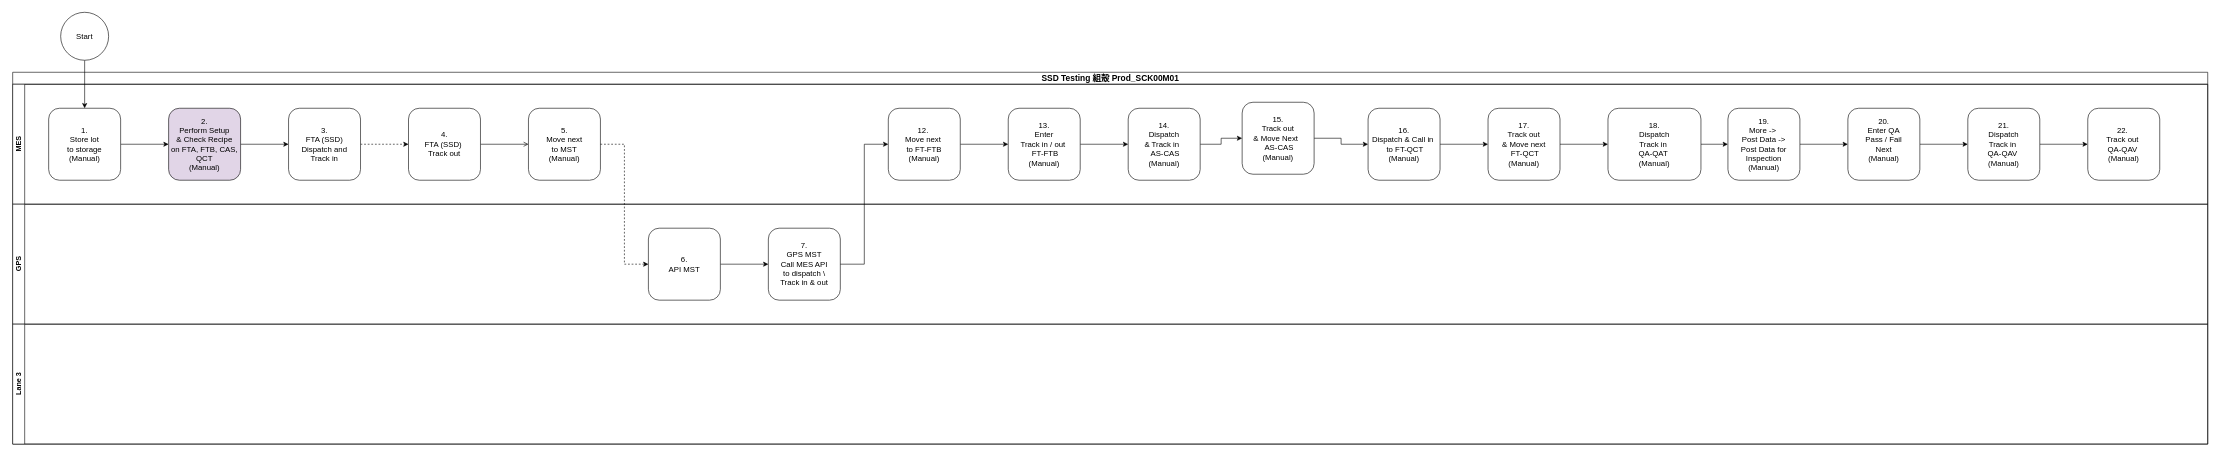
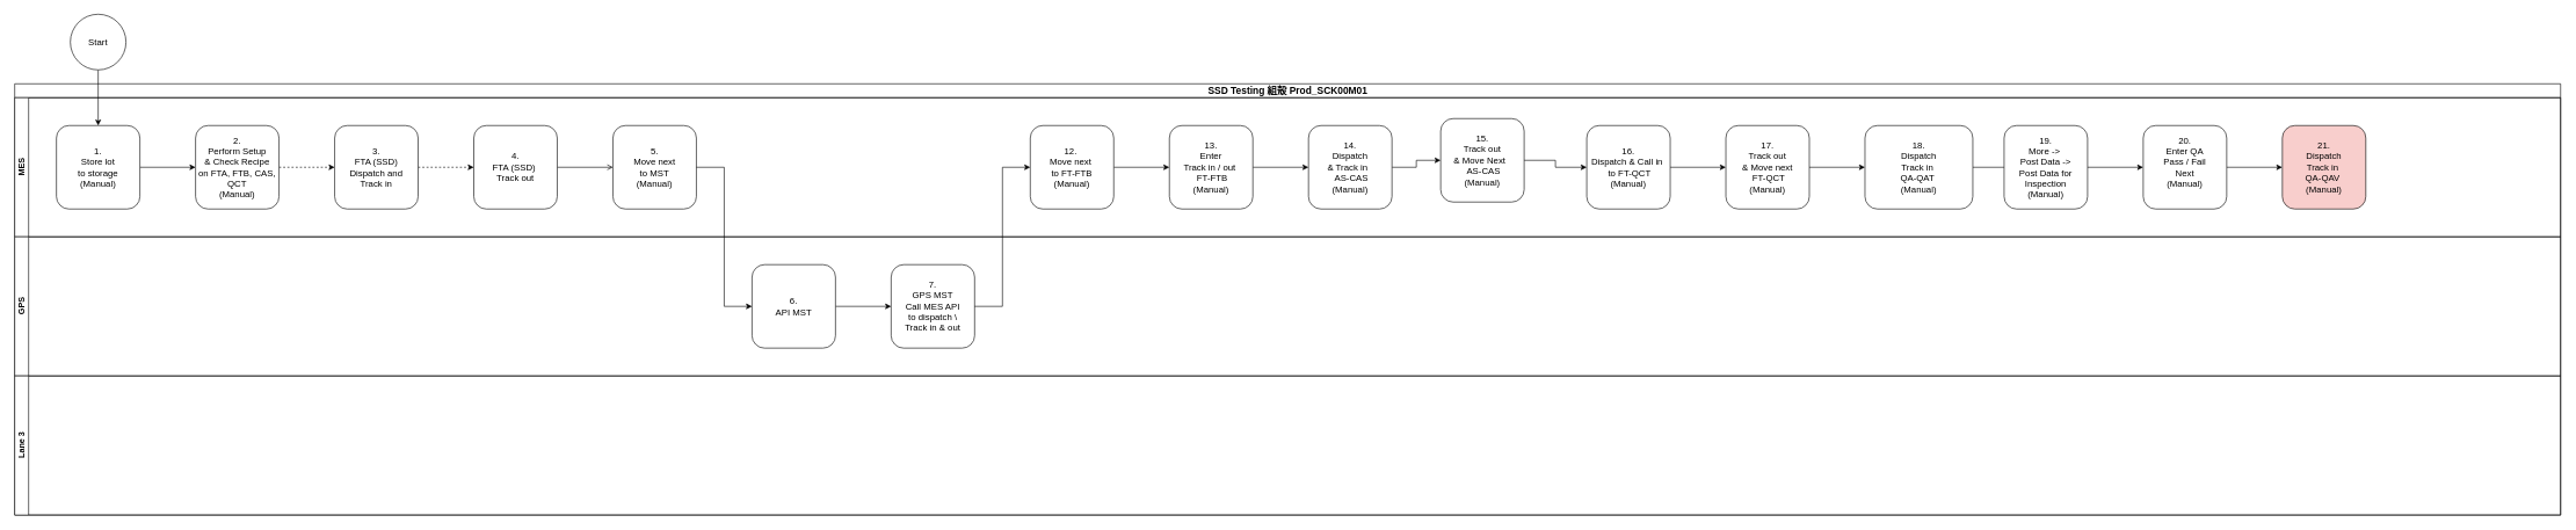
- <mxCell id="7" value="&lt;font style=&quot;font-size: 13px;&quot;&gt;2. &lt;br&gt;Perform Setup&lt;br&gt;&amp;amp; Check Recipe&lt;br&gt;on FTA, FTB, CAS, QCT&lt;br&gt;(Manual)&lt;br&gt;&lt;/font&gt;" style="rounded=1;whiteSpace=wrap;html=1;fillColor=#e1d5e7;" vertex="1" parent="3"><mxGeometry x="260" y="40" width="120" height="120" as="geometry" /></mxCell>
+ <mxCell id="7" value="&lt;font style=&quot;font-size: 13px;&quot;&gt;2. &lt;br&gt;Perform Setup&lt;br&gt;&amp;amp; Check Recipe&lt;br&gt;on FTA, FTB, CAS, QCT&lt;br&gt;(Manual)&lt;br&gt;&lt;/font&gt;" style="rounded=1;whiteSpace=wrap;html=1;" vertex="1" parent="3"><mxGeometry x="260" y="40" width="120" height="120" as="geometry" /></mxCell>
- <mxCell id="6" style="edgeStyle=orthogonalEdgeStyle;rounded=0;orthogonalLoop=1;jettySize=auto;html=1;exitX=1;exitY=0.5;exitDx=0;exitDy=0;entryX=0;entryY=0.5;entryDx=0;entryDy=0;" edge="1" parent="3" source="7" target="9"><mxGeometry relative="1" as="geometry" /></mxCell>
+ <mxCell id="6" style="edgeStyle=orthogonalEdgeStyle;rounded=0;orthogonalLoop=1;jettySize=auto;html=1;exitX=1;exitY=0.5;exitDx=0;exitDy=0;entryX=0;entryY=0.5;entryDx=0;entryDy=0;dashed=1;" edge="1" parent="3" source="7" target="9"><mxGeometry relative="1" as="geometry" /></mxCell>
- <mxCell id="17" style="edgeStyle=orthogonalEdgeStyle;rounded=0;orthogonalLoop=1;jettySize=auto;html=1;exitX=1;exitY=0.5;exitDx=0;exitDy=0;entryX=0;entryY=0.5;entryDx=0;entryDy=0;" edge="1" parent="3" source="18" target="20"><mxGeometry relative="1" as="geometry" /></mxCell>
+ <mxCell id="17" style="edgeStyle=orthogonalEdgeStyle;rounded=0;orthogonalLoop=1;jettySize=auto;html=1;exitX=1;exitY=0.5;exitDx=0;exitDy=0;entryX=0;entryY=0.5;entryDx=0;entryDy=0;endArrow=none;" edge="1" parent="3" source="18" target="20"><mxGeometry relative="1" as="geometry" /></mxCell>
- <mxCell id="24" value="&lt;font style=&quot;font-size: 13px;&quot;&gt;21. &lt;br&gt;Dispatch&lt;br&gt;Track in&amp;nbsp;&lt;br&gt;QA-QAV&amp;nbsp;&lt;br&gt;(Manual)&lt;br&gt;&lt;/font&gt;" style="rounded=1;whiteSpace=wrap;html=1;" vertex="1" parent="3"><mxGeometry x="3260" y="40" width="120" height="120" as="geometry" /></mxCell>
+ <mxCell id="24" value="&lt;font style=&quot;font-size: 13px;&quot;&gt;21. &lt;br&gt;Dispatch&lt;br&gt;Track in&amp;nbsp;&lt;br&gt;QA-QAV&amp;nbsp;&lt;br&gt;(Manual)&lt;br&gt;&lt;/font&gt;" style="rounded=1;whiteSpace=wrap;html=1;fillColor=#f8cecc;" vertex="1" parent="3"><mxGeometry x="3260" y="40" width="120" height="120" as="geometry" /></mxCell>
- <mxCell id="23" style="edgeStyle=orthogonalEdgeStyle;rounded=0;orthogonalLoop=1;jettySize=auto;html=1;exitX=1;exitY=0.5;exitDx=0;exitDy=0;entryX=0;entryY=0.5;entryDx=0;entryDy=0;" edge="1" parent="3" source="24" target="25"><mxGeometry relative="1" as="geometry" /></mxCell>
- <mxCell id="25" value="&lt;font style=&quot;font-size: 13px;&quot;&gt;22.&amp;nbsp;&lt;br&gt;Track out&amp;nbsp;&lt;br&gt;QA-QAV&amp;nbsp;&lt;br&gt;(Manual)&lt;br&gt;&lt;/font&gt;" style="rounded=1;whiteSpace=wrap;html=1;" vertex="1" parent="3"><mxGeometry x="3460" y="40" width="120" height="120" as="geometry" /></mxCell>
- <mxCell id="39" style="edgeStyle=orthogonalEdgeStyle;rounded=0;orthogonalLoop=1;jettySize=auto;html=1;exitX=1;exitY=0.5;exitDx=0;exitDy=0;entryX=0;entryY=0.5;entryDx=0;entryDy=0;dashed=1;" edge="1" parent="2" source="12" target="36"><mxGeometry relative="1" as="geometry" /></mxCell>
+ <mxCell id="39" style="edgeStyle=orthogonalEdgeStyle;rounded=0;orthogonalLoop=1;jettySize=auto;html=1;exitX=1;exitY=0.5;exitDx=0;exitDy=0;entryX=0;entryY=0.5;entryDx=0;entryDy=0;" edge="1" parent="2" source="12" target="36"><mxGeometry relative="1" as="geometry" /></mxCell>
